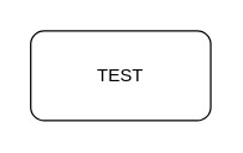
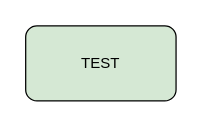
- <mxCell id="2" value="TEST" style="rounded=1;whiteSpace=wrap;html=1;" vertex="1" parent="1"><mxGeometry x="20" y="20" width="120" height="60" as="geometry" /></mxCell>
+ <mxCell id="2" value="TEST" style="rounded=1;whiteSpace=wrap;html=1;fillColor=#d5e8d4;" vertex="1" parent="1"><mxGeometry x="20" y="20" width="120" height="60" as="geometry" /></mxCell>
